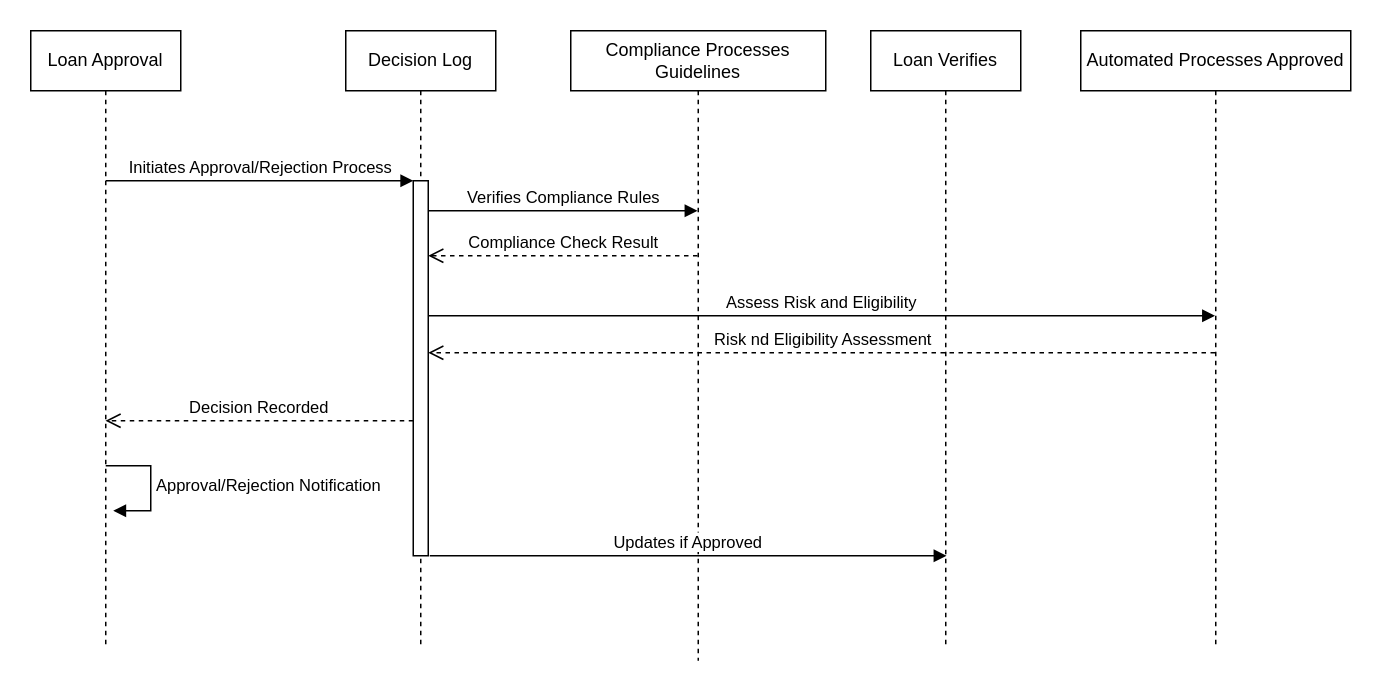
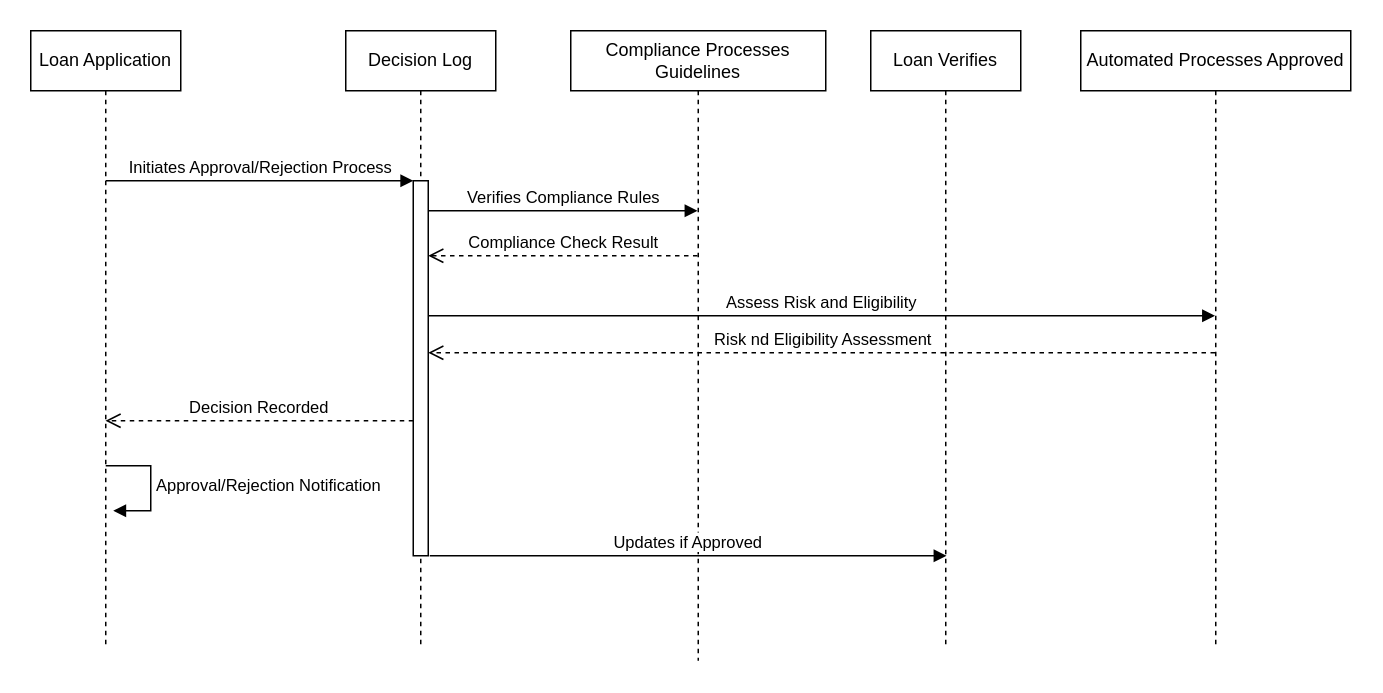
- <mxCell id="2" value="Loan Approval" style="shape=umlLifeline;perimeter=lifelinePerimeter;whiteSpace=wrap;html=1;container=1;dropTarget=0;collapsible=0;recursiveResize=0;outlineConnect=0;portConstraint=eastwest;newEdgeStyle={&quot;curved&quot;:0,&quot;rounded&quot;:0};" vertex="1" parent="1"><mxGeometry x="20" y="20" width="100" height="410" as="geometry" /></mxCell>
+ <mxCell id="2" value="Loan Application" style="shape=umlLifeline;perimeter=lifelinePerimeter;whiteSpace=wrap;html=1;container=1;dropTarget=0;collapsible=0;recursiveResize=0;outlineConnect=0;portConstraint=eastwest;newEdgeStyle={&quot;curved&quot;:0,&quot;rounded&quot;:0};" vertex="1" parent="1"><mxGeometry x="20" y="20" width="100" height="410" as="geometry" /></mxCell>
